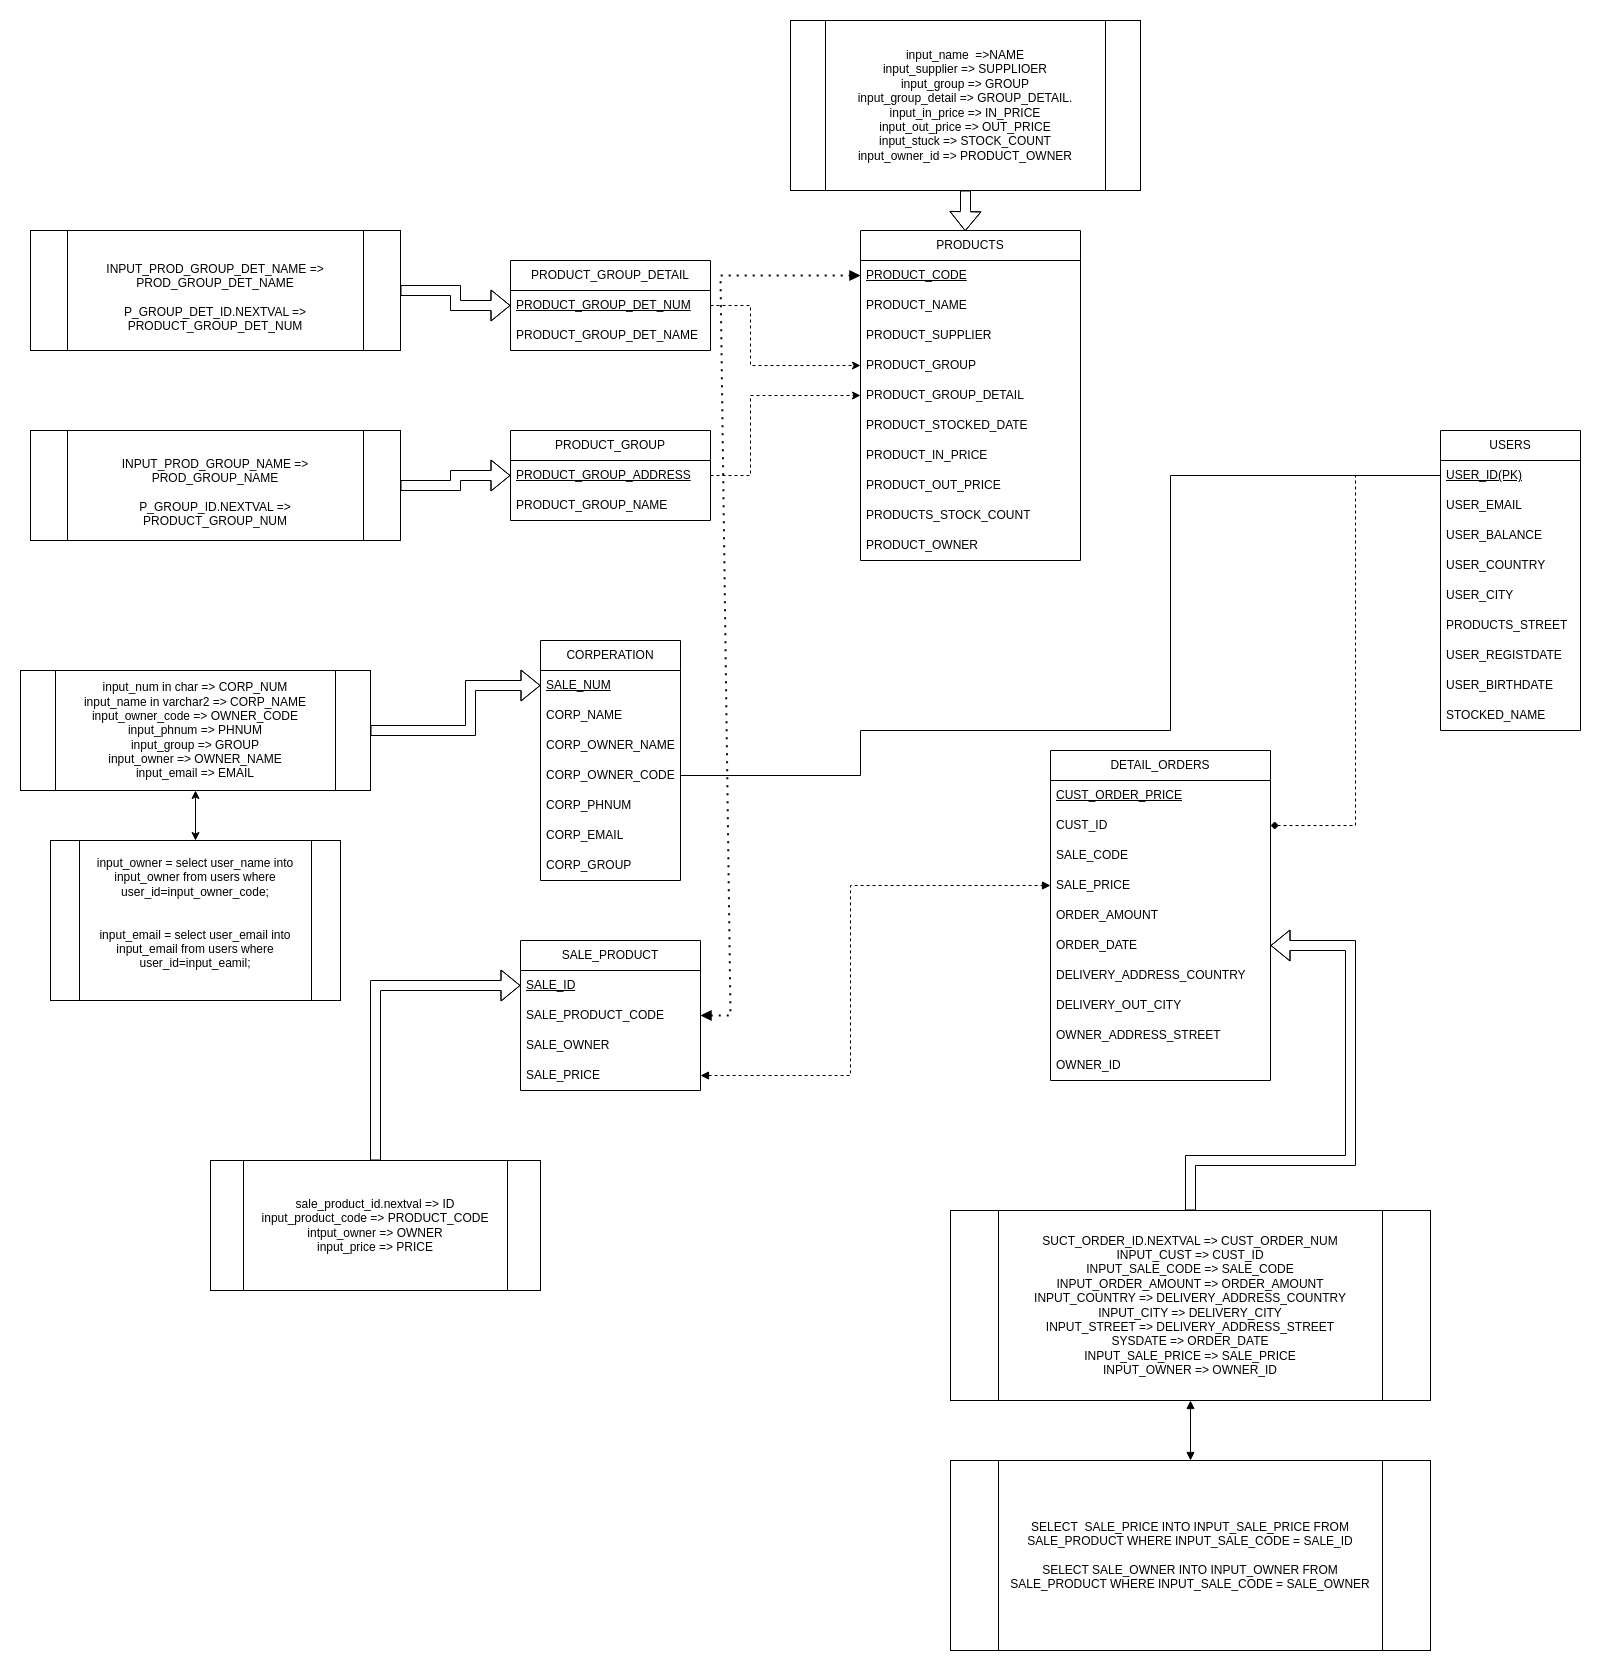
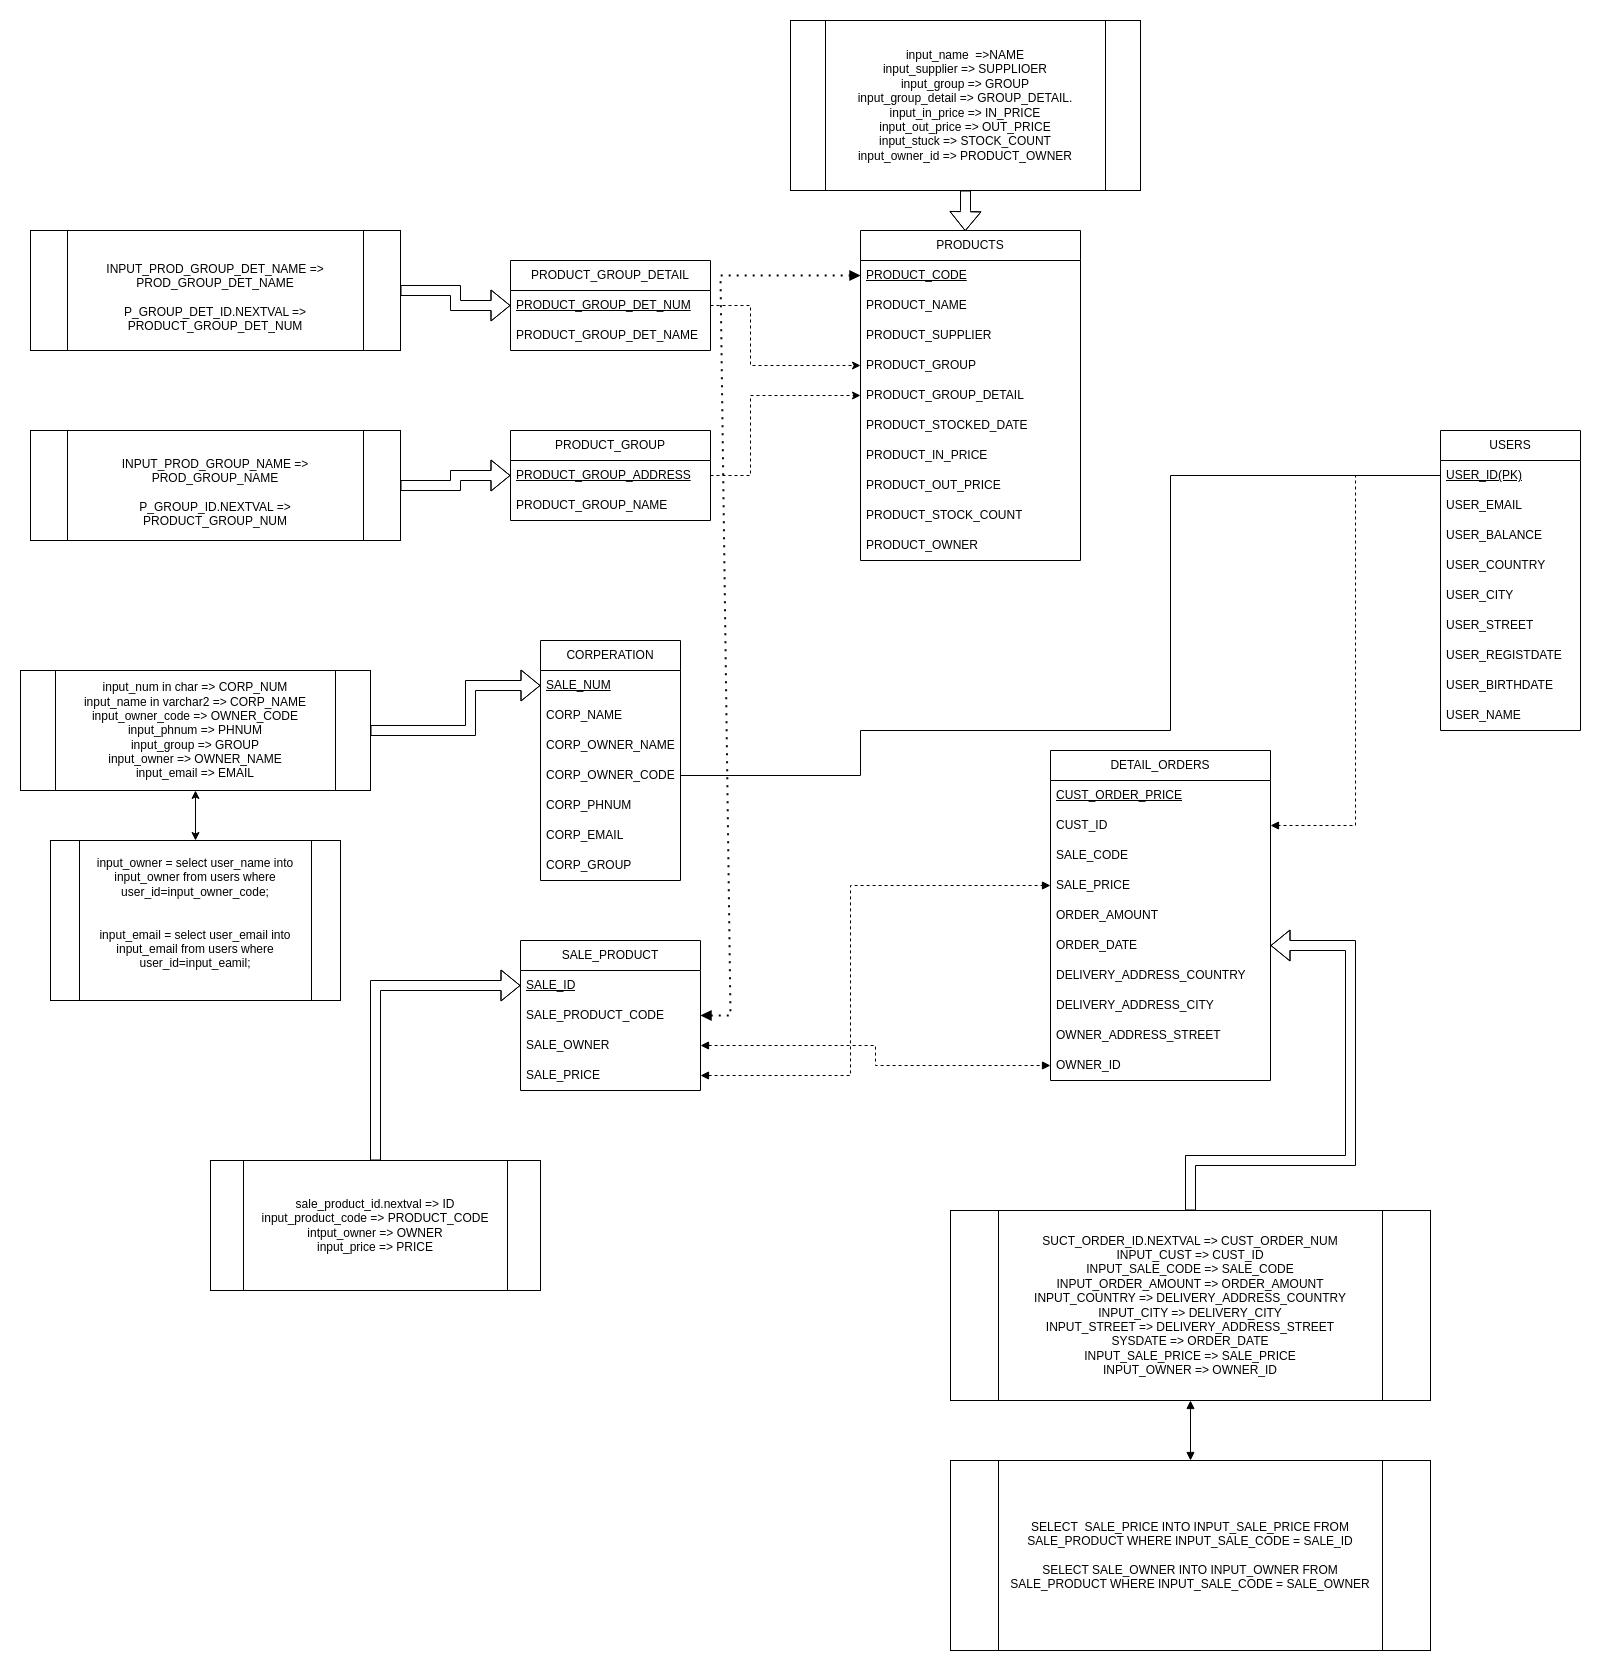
- <mxCell id="46" value="PRODUCTS_STOCK_COUNT" style="text;strokeColor=none;fillColor=none;align=left;verticalAlign=middle;spacingLeft=4;spacingRight=4;overflow=hidden;points=[[0,0.5],[1,0.5]];portConstraint=eastwest;rotatable=0;whiteSpace=wrap;html=1;" vertex="1" parent="37"><mxGeometry y="270" width="220" height="30" as="geometry" /></mxCell>
+ <mxCell id="46" value="PRODUCT_STOCK_COUNT" style="text;strokeColor=none;fillColor=none;align=left;verticalAlign=middle;spacingLeft=4;spacingRight=4;overflow=hidden;points=[[0,0.5],[1,0.5]];portConstraint=eastwest;rotatable=0;whiteSpace=wrap;html=1;" vertex="1" parent="37"><mxGeometry y="270" width="220" height="30" as="geometry" /></mxCell>
- <mxCell id="8" value="PRODUCTS_STREET" style="text;strokeColor=none;fillColor=none;align=left;verticalAlign=middle;spacingLeft=4;spacingRight=4;overflow=hidden;points=[[0,0.5],[1,0.5]];portConstraint=eastwest;rotatable=0;whiteSpace=wrap;html=1;" vertex="1" parent="2"><mxGeometry y="180" width="140" height="30" as="geometry" /></mxCell>
+ <mxCell id="8" value="USER_STREET" style="text;strokeColor=none;fillColor=none;align=left;verticalAlign=middle;spacingLeft=4;spacingRight=4;overflow=hidden;points=[[0,0.5],[1,0.5]];portConstraint=eastwest;rotatable=0;whiteSpace=wrap;html=1;" vertex="1" parent="2"><mxGeometry y="180" width="140" height="30" as="geometry" /></mxCell>
- <mxCell id="11" value="STOCKED_NAME" style="text;strokeColor=none;fillColor=none;align=left;verticalAlign=middle;spacingLeft=4;spacingRight=4;overflow=hidden;points=[[0,0.5],[1,0.5]];portConstraint=eastwest;rotatable=0;whiteSpace=wrap;html=1;" vertex="1" parent="2"><mxGeometry y="270" width="140" height="30" as="geometry" /></mxCell>
+ <mxCell id="11" value="USER_NAME" style="text;strokeColor=none;fillColor=none;align=left;verticalAlign=middle;spacingLeft=4;spacingRight=4;overflow=hidden;points=[[0,0.5],[1,0.5]];portConstraint=eastwest;rotatable=0;whiteSpace=wrap;html=1;" vertex="1" parent="2"><mxGeometry y="270" width="140" height="30" as="geometry" /></mxCell>
- <mxCell id="70" style="edgeStyle=orthogonalEdgeStyle;rounded=0;orthogonalLoop=1;jettySize=auto;html=1;entryX=1;entryY=0.5;entryDx=0;entryDy=0;dashed=1;startArrow=none;startFill=0;endArrow=diamond;endFill=1;" edge="1" parent="1" source="3" target="28"><mxGeometry relative="1" as="geometry" /></mxCell>
+ <mxCell id="70" style="edgeStyle=orthogonalEdgeStyle;rounded=0;orthogonalLoop=1;jettySize=auto;html=1;entryX=1;entryY=0.5;entryDx=0;entryDy=0;dashed=1;startArrow=none;startFill=0;endArrow=block;endFill=1;" edge="1" parent="1" source="3" target="28"><mxGeometry relative="1" as="geometry" /></mxCell>
- <mxCell id="34" value="DELIVERY_OUT_CITY" style="text;strokeColor=none;fillColor=none;align=left;verticalAlign=middle;spacingLeft=4;spacingRight=4;overflow=hidden;points=[[0,0.5],[1,0.5]];portConstraint=eastwest;rotatable=0;whiteSpace=wrap;html=1;" vertex="1" parent="26"><mxGeometry y="240" width="220" height="30" as="geometry" /></mxCell>
+ <mxCell id="34" value="DELIVERY_ADDRESS_CITY" style="text;strokeColor=none;fillColor=none;align=left;verticalAlign=middle;spacingLeft=4;spacingRight=4;overflow=hidden;points=[[0,0.5],[1,0.5]];portConstraint=eastwest;rotatable=0;whiteSpace=wrap;html=1;" vertex="1" parent="26"><mxGeometry y="240" width="220" height="30" as="geometry" /></mxCell>
+ <mxCell id="69" style="edgeStyle=orthogonalEdgeStyle;rounded=0;orthogonalLoop=1;jettySize=auto;html=1;entryX=0;entryY=0.5;entryDx=0;entryDy=0;dashed=1;startArrow=block;startFill=1;endArrow=block;endFill=1;" edge="1" parent="1" source="51" target="36"><mxGeometry relative="1" as="geometry" /></mxCell>
